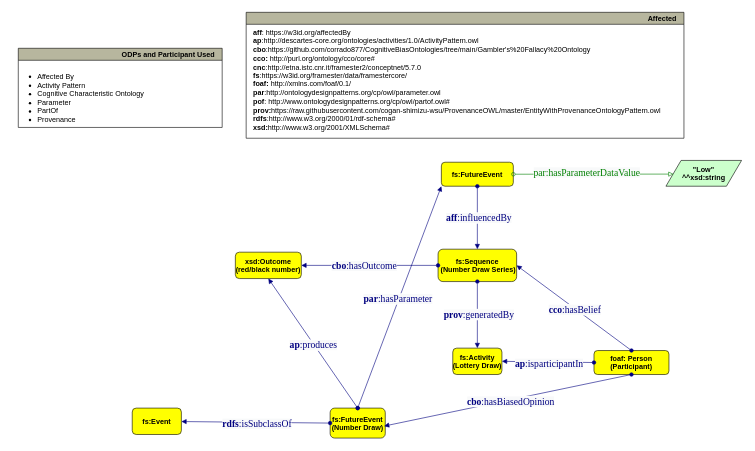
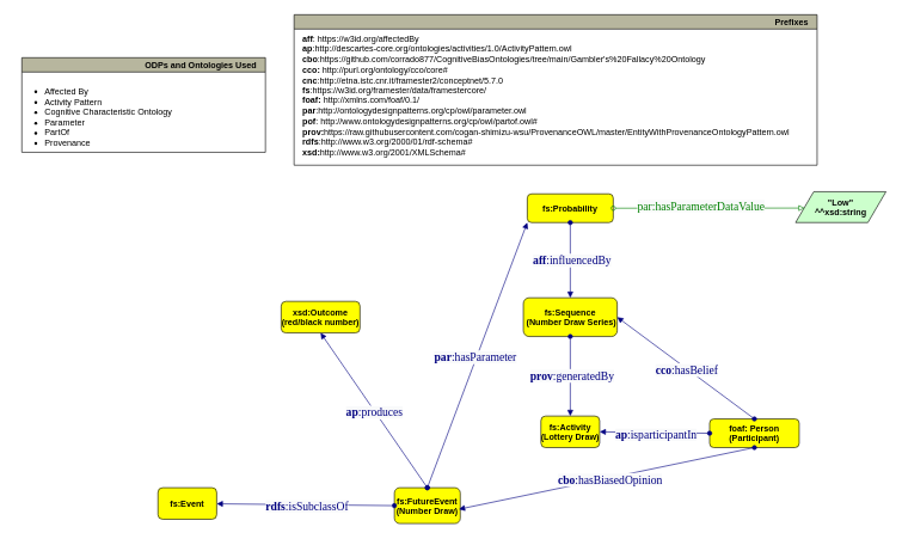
- <mxCell id="9" value="Affected" style="graphMlID=n0;shape=swimlane;startSize=20;fillColor=#b7b69e;strokeColor=#000000;strokeWidth=1.0;align=right;spacingRight=10;fontStyle=1" parent="1" vertex="1"><mxGeometry x="410" y="20" width="730" height="210" as="geometry"><mxRectangle x="-550" y="110" width="100" height="30" as="alternateBounds" /></mxGeometry></mxCell>
+ <mxCell id="9" value="Prefixes" style="graphMlID=n0;shape=swimlane;startSize=20;fillColor=#b7b69e;strokeColor=#000000;strokeWidth=1.0;align=right;spacingRight=10;fontStyle=1" parent="1" vertex="1"><mxGeometry x="410" y="20" width="730" height="210" as="geometry"><mxRectangle x="-550" y="110" width="100" height="30" as="alternateBounds" /></mxGeometry></mxCell>
- <mxCell id="11" value="ODPs and Participant Used" style="graphMlID=n0;shape=swimlane;startSize=20;fillColor=#b7b69e;strokeColor=#000000;strokeWidth=1.0;align=right;spacingRight=10;fontStyle=1" parent="1" vertex="1"><mxGeometry x="30" y="80" width="340" height="132" as="geometry" /></mxCell>
+ <mxCell id="11" value="ODPs and Ontologies Used" style="graphMlID=n0;shape=swimlane;startSize=20;fillColor=#b7b69e;strokeColor=#000000;strokeWidth=1.0;align=right;spacingRight=10;fontStyle=1" parent="1" vertex="1"><mxGeometry x="30" y="80" width="340" height="132" as="geometry" /></mxCell>
- <mxCell id="7" value="fs:FutureEvent" style="graphMlID=n4;shape=rect;rounded=1;arcsize=30;fillColor=#ffff00;strokeColor=#000000;strokeWidth=1.0;fontStyle=1" parent="1" vertex="1"><mxGeometry x="735.5" y="270" width="120" height="40" as="geometry" /></mxCell>
+ <mxCell id="7" value="fs:Probability" style="graphMlID=n4;shape=rect;rounded=1;arcsize=30;fillColor=#ffff00;strokeColor=#000000;strokeWidth=1.0;fontStyle=1" parent="1" vertex="1"><mxGeometry x="735.5" y="270" width="120" height="40" as="geometry" /></mxCell>
- <mxCell id="26" value="" style="graphMlID=e0;rounded=0;endArrow=block;strokeColor=#000080;strokeWidth=1.0;startArrow=oval;startFill=1;endFill=1;entryX=1;entryY=0.5;entryDx=0;entryDy=0;exitX=0;exitY=0.5;exitDx=0;exitDy=0;" edge="1" parent="1" source="4" target="13"><mxGeometry relative="1" as="geometry"><mxPoint x="710" y="440" as="sourcePoint" /><mxPoint x="771" y="500" as="targetPoint" /></mxGeometry></mxCell>
- <mxCell id="27" value="&lt;span style=&quot;color: rgb(0 , 0 , 128) ; font-family: &amp;quot;dialog&amp;quot; ; font-size: 16px ; background-color: rgb(248 , 249 , 250)&quot;&gt;&lt;b&gt;cbo&lt;/b&gt;:hasOutcome&lt;/span&gt;" style="text;html=1;align=center;verticalAlign=middle;resizable=0;points=[];labelBackgroundColor=#ffffff;" vertex="1" connectable="0" parent="26"><mxGeometry x="-0.017" y="2" relative="1" as="geometry"><mxPoint x="-12" y="-2" as="offset" /></mxGeometry></mxCell>
